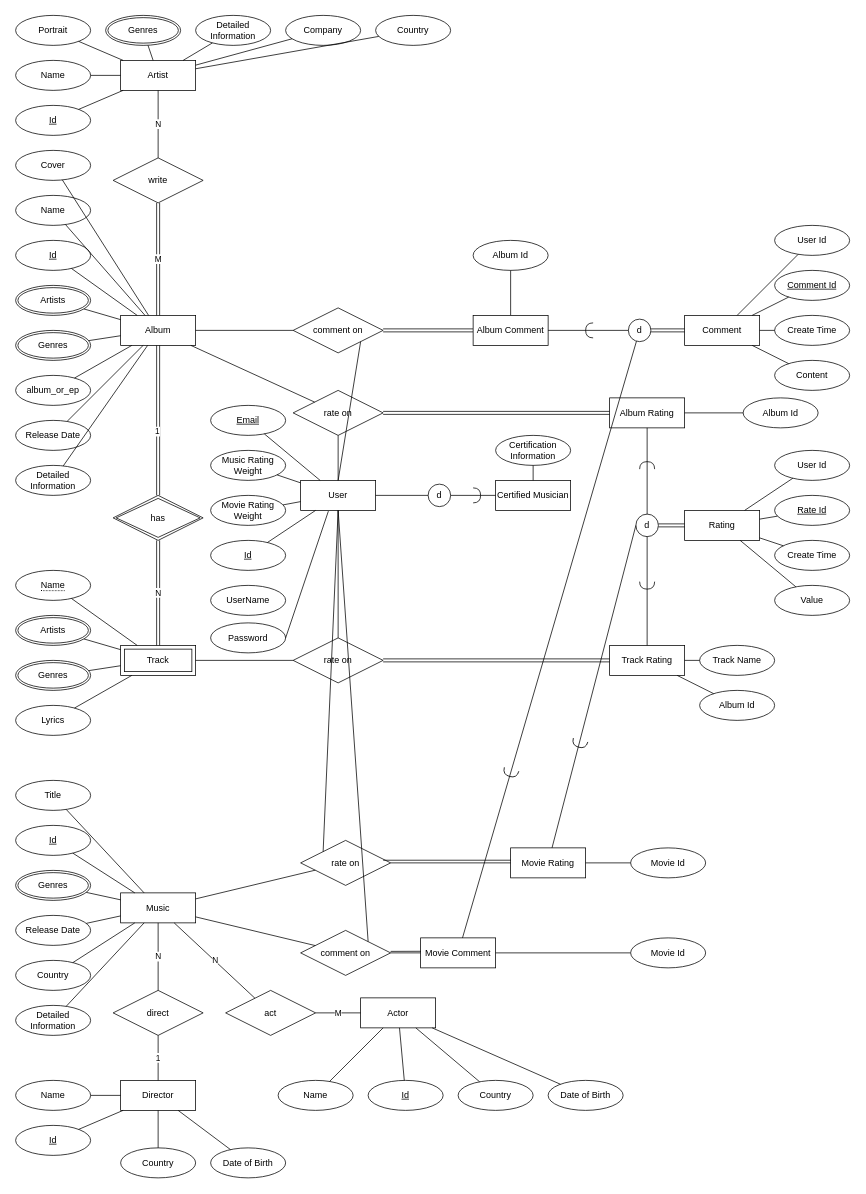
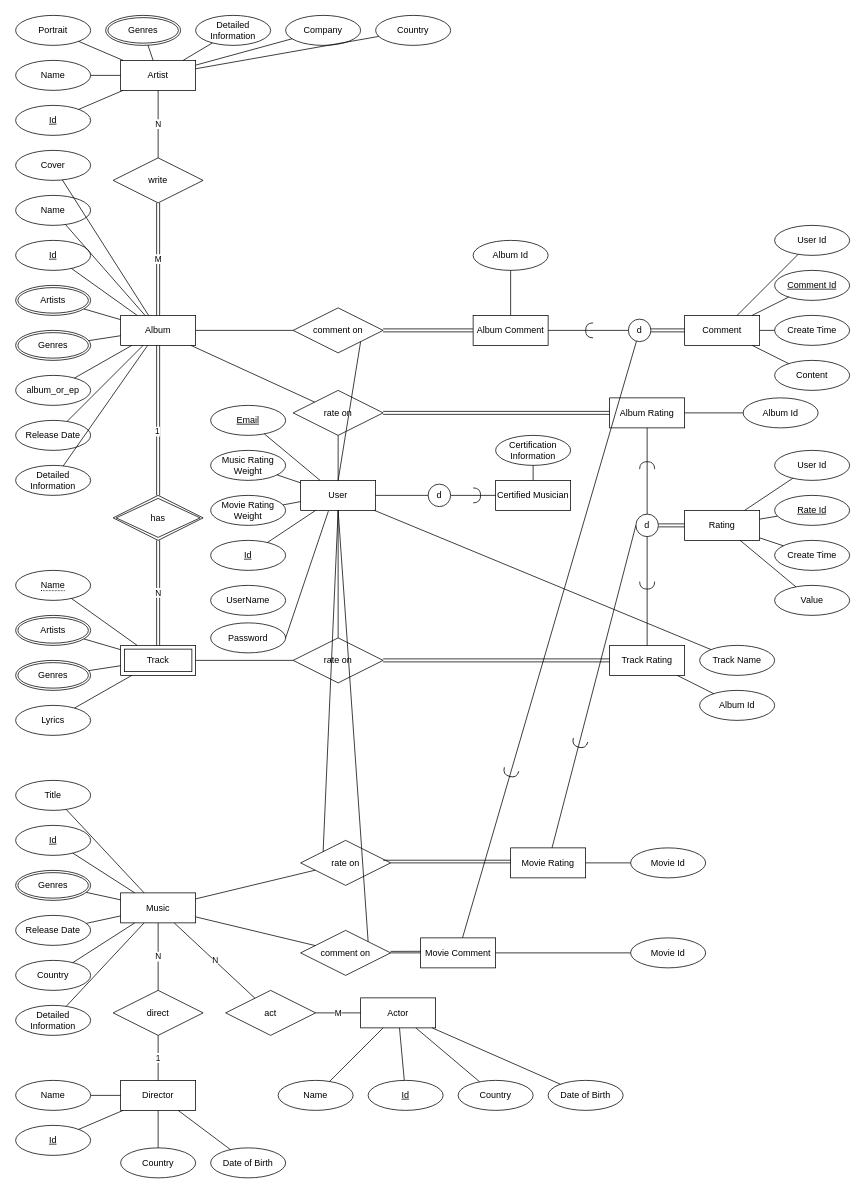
- <mxCell id="78" value="" style="endArrow=none;html=1;rounded=0;" parent="1" source="71" target="69" edge="1"><mxGeometry relative="1" as="geometry"><mxPoint x="622" y="680" as="sourcePoint" /><mxPoint x="782" y="680" as="targetPoint" /></mxGeometry></mxCell>
+ <mxCell id="78" value="" style="endArrow=none;html=1;rounded=0;" parent="1" source="71" target="2" edge="1"><mxGeometry relative="1" as="geometry"><mxPoint x="622" y="680" as="sourcePoint" /><mxPoint x="782" y="680" as="targetPoint" /></mxGeometry></mxCell>
